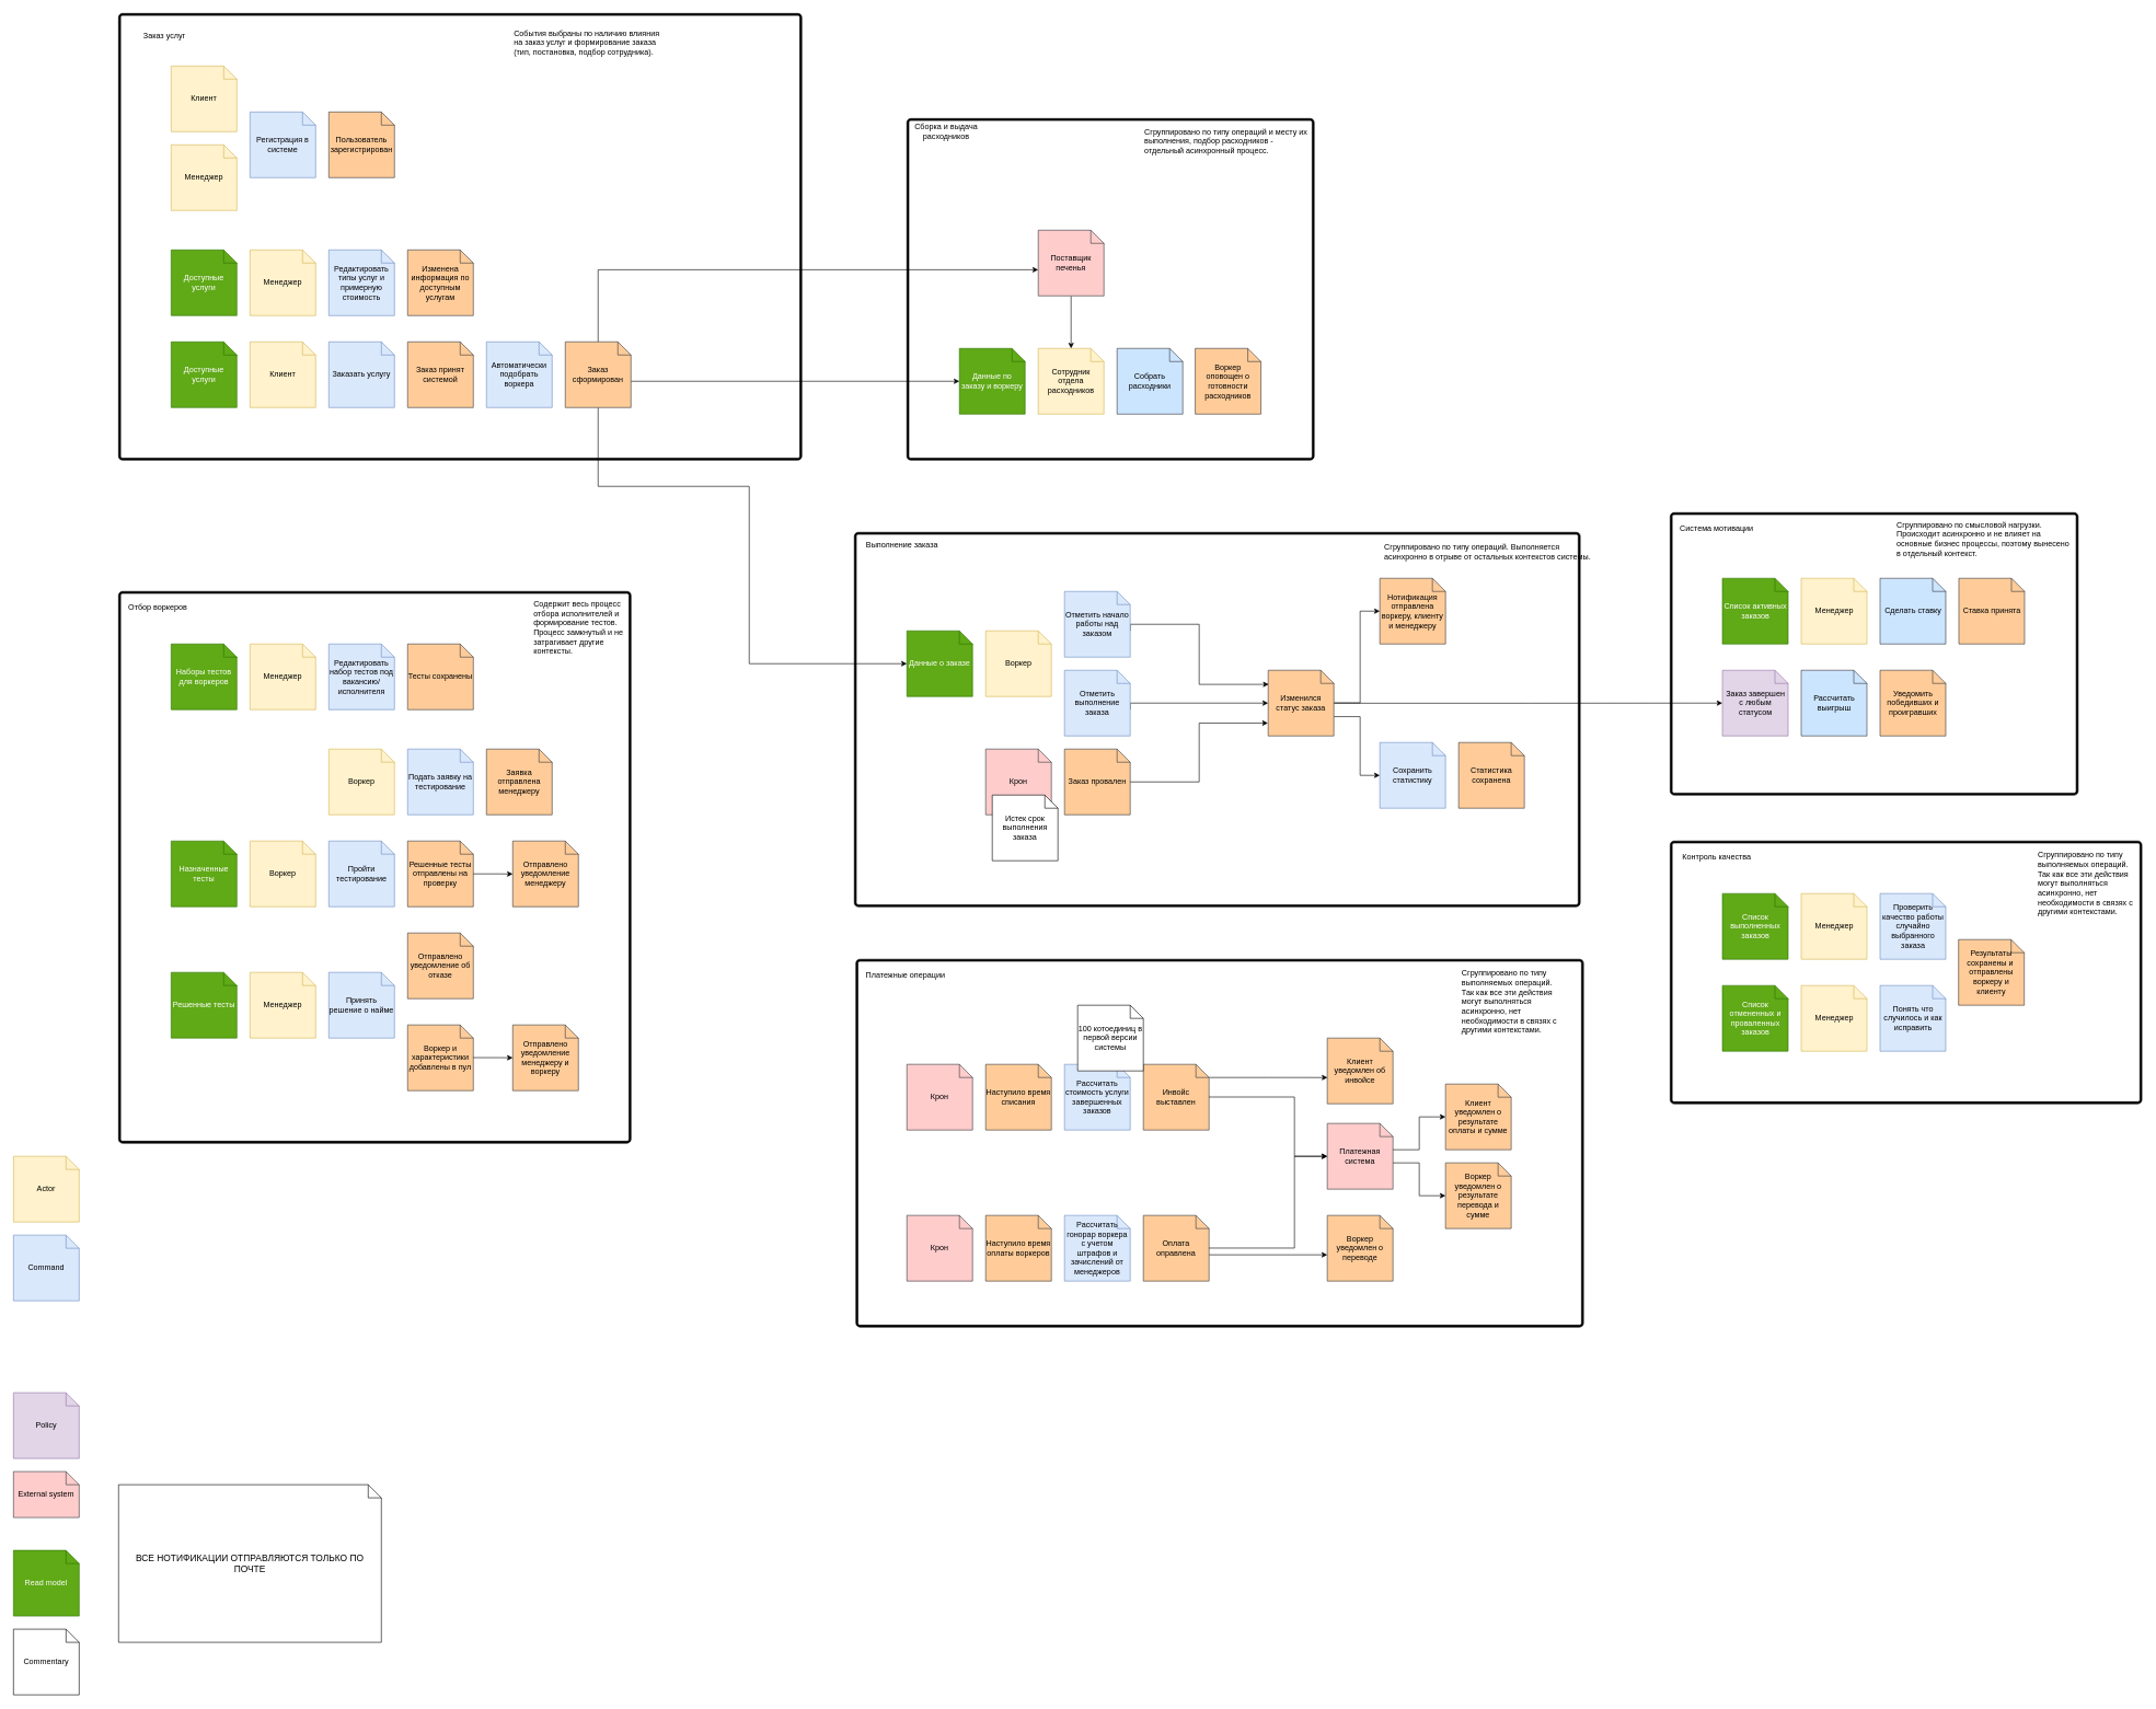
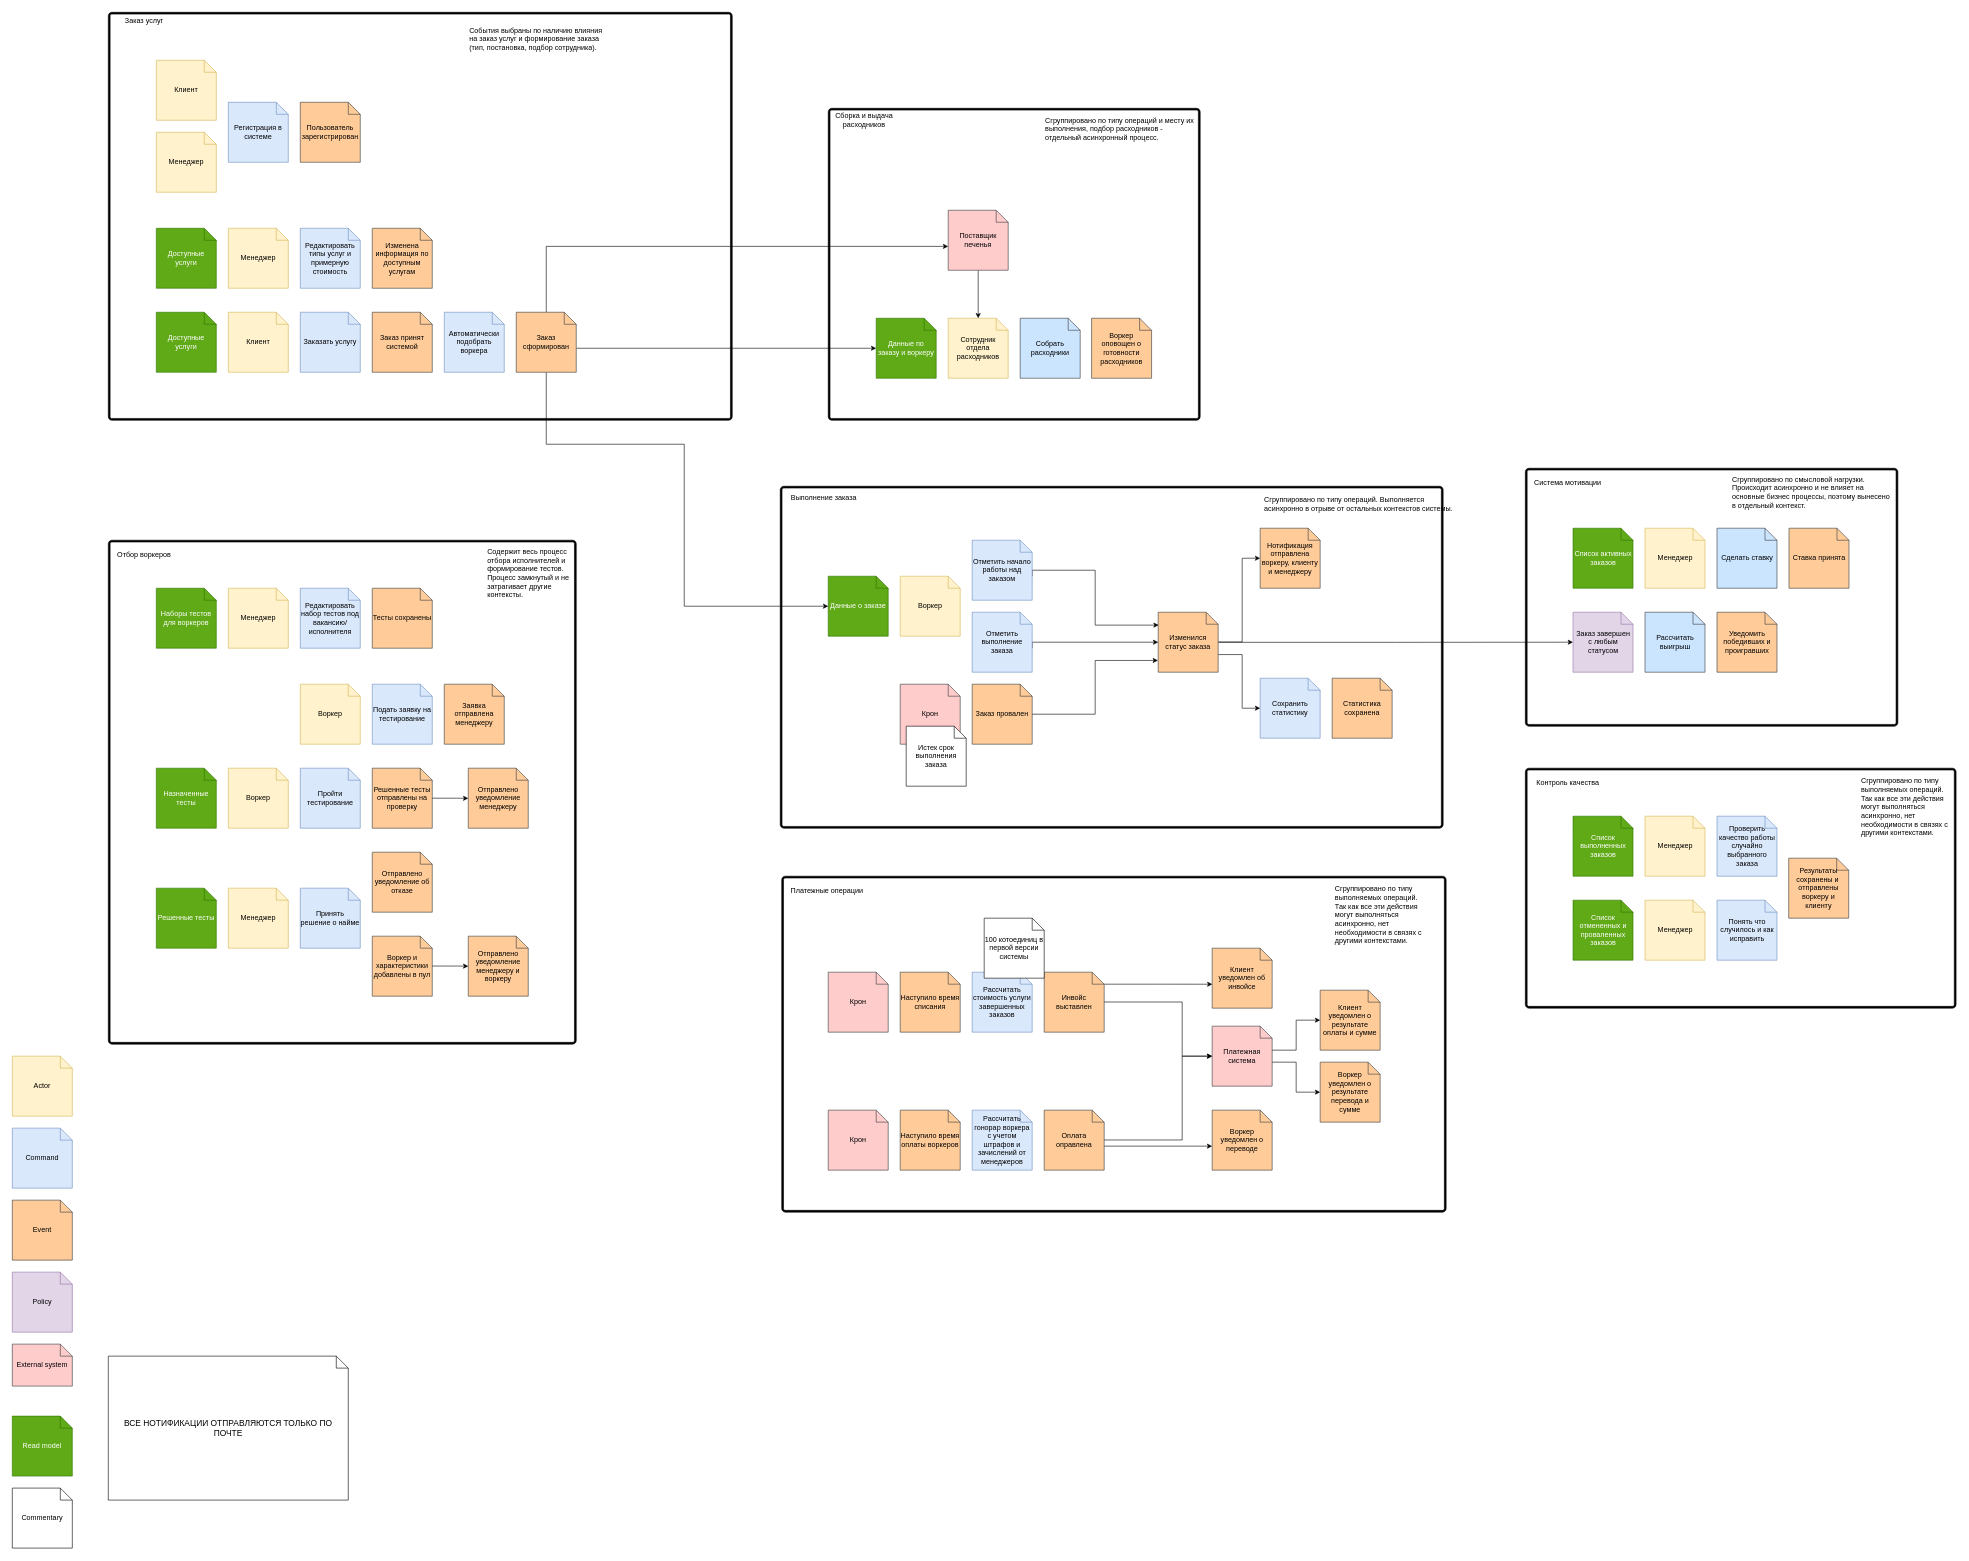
- <mxCell id="101" value="Заказ услуг" style="text;html=1;strokeColor=none;fillColor=none;align=center;verticalAlign=middle;whiteSpace=wrap;rounded=0;" parent="1" vertex="1"><mxGeometry x="190" y="40" width="120" height="30" as="geometry" /></mxCell>
+ <mxCell id="101" value="Заказ услуг" style="text;html=1;strokeColor=none;fillColor=none;align=center;verticalAlign=middle;whiteSpace=wrap;rounded=0;" parent="1" vertex="1"><mxGeometry x="180" y="20" width="120" height="30" as="geometry" /></mxCell>
+ <mxCell id="4" value="Event" style="shape=note;size=20;whiteSpace=wrap;html=1;fillColor=#ffcc99;strokeColor=#36393d;" parent="1" vertex="1"><mxGeometry x="20" y="2000" width="100" height="100" as="geometry" /></mxCell>
